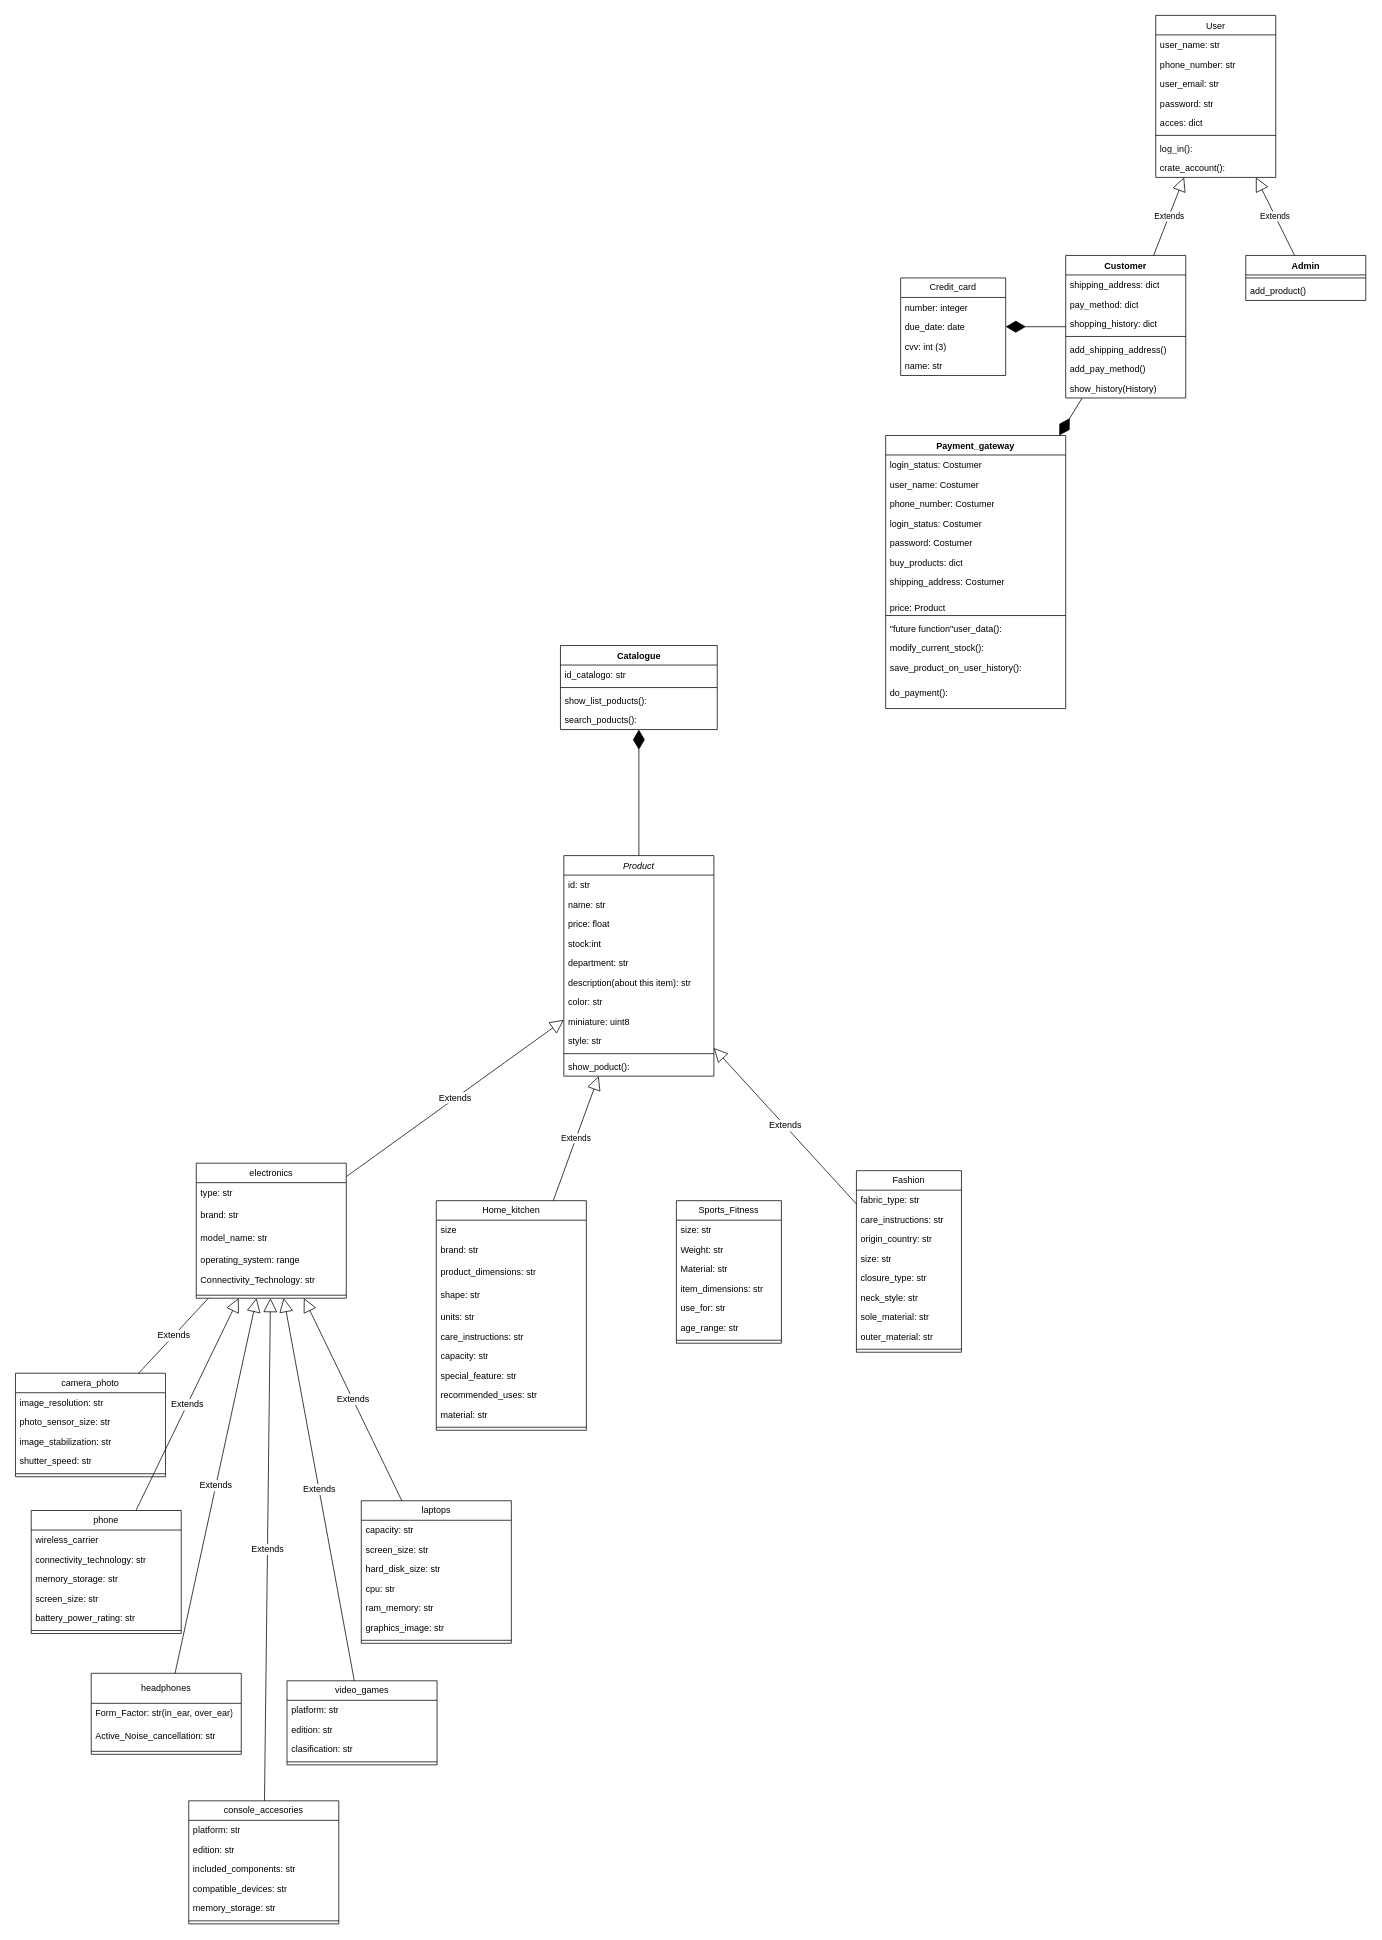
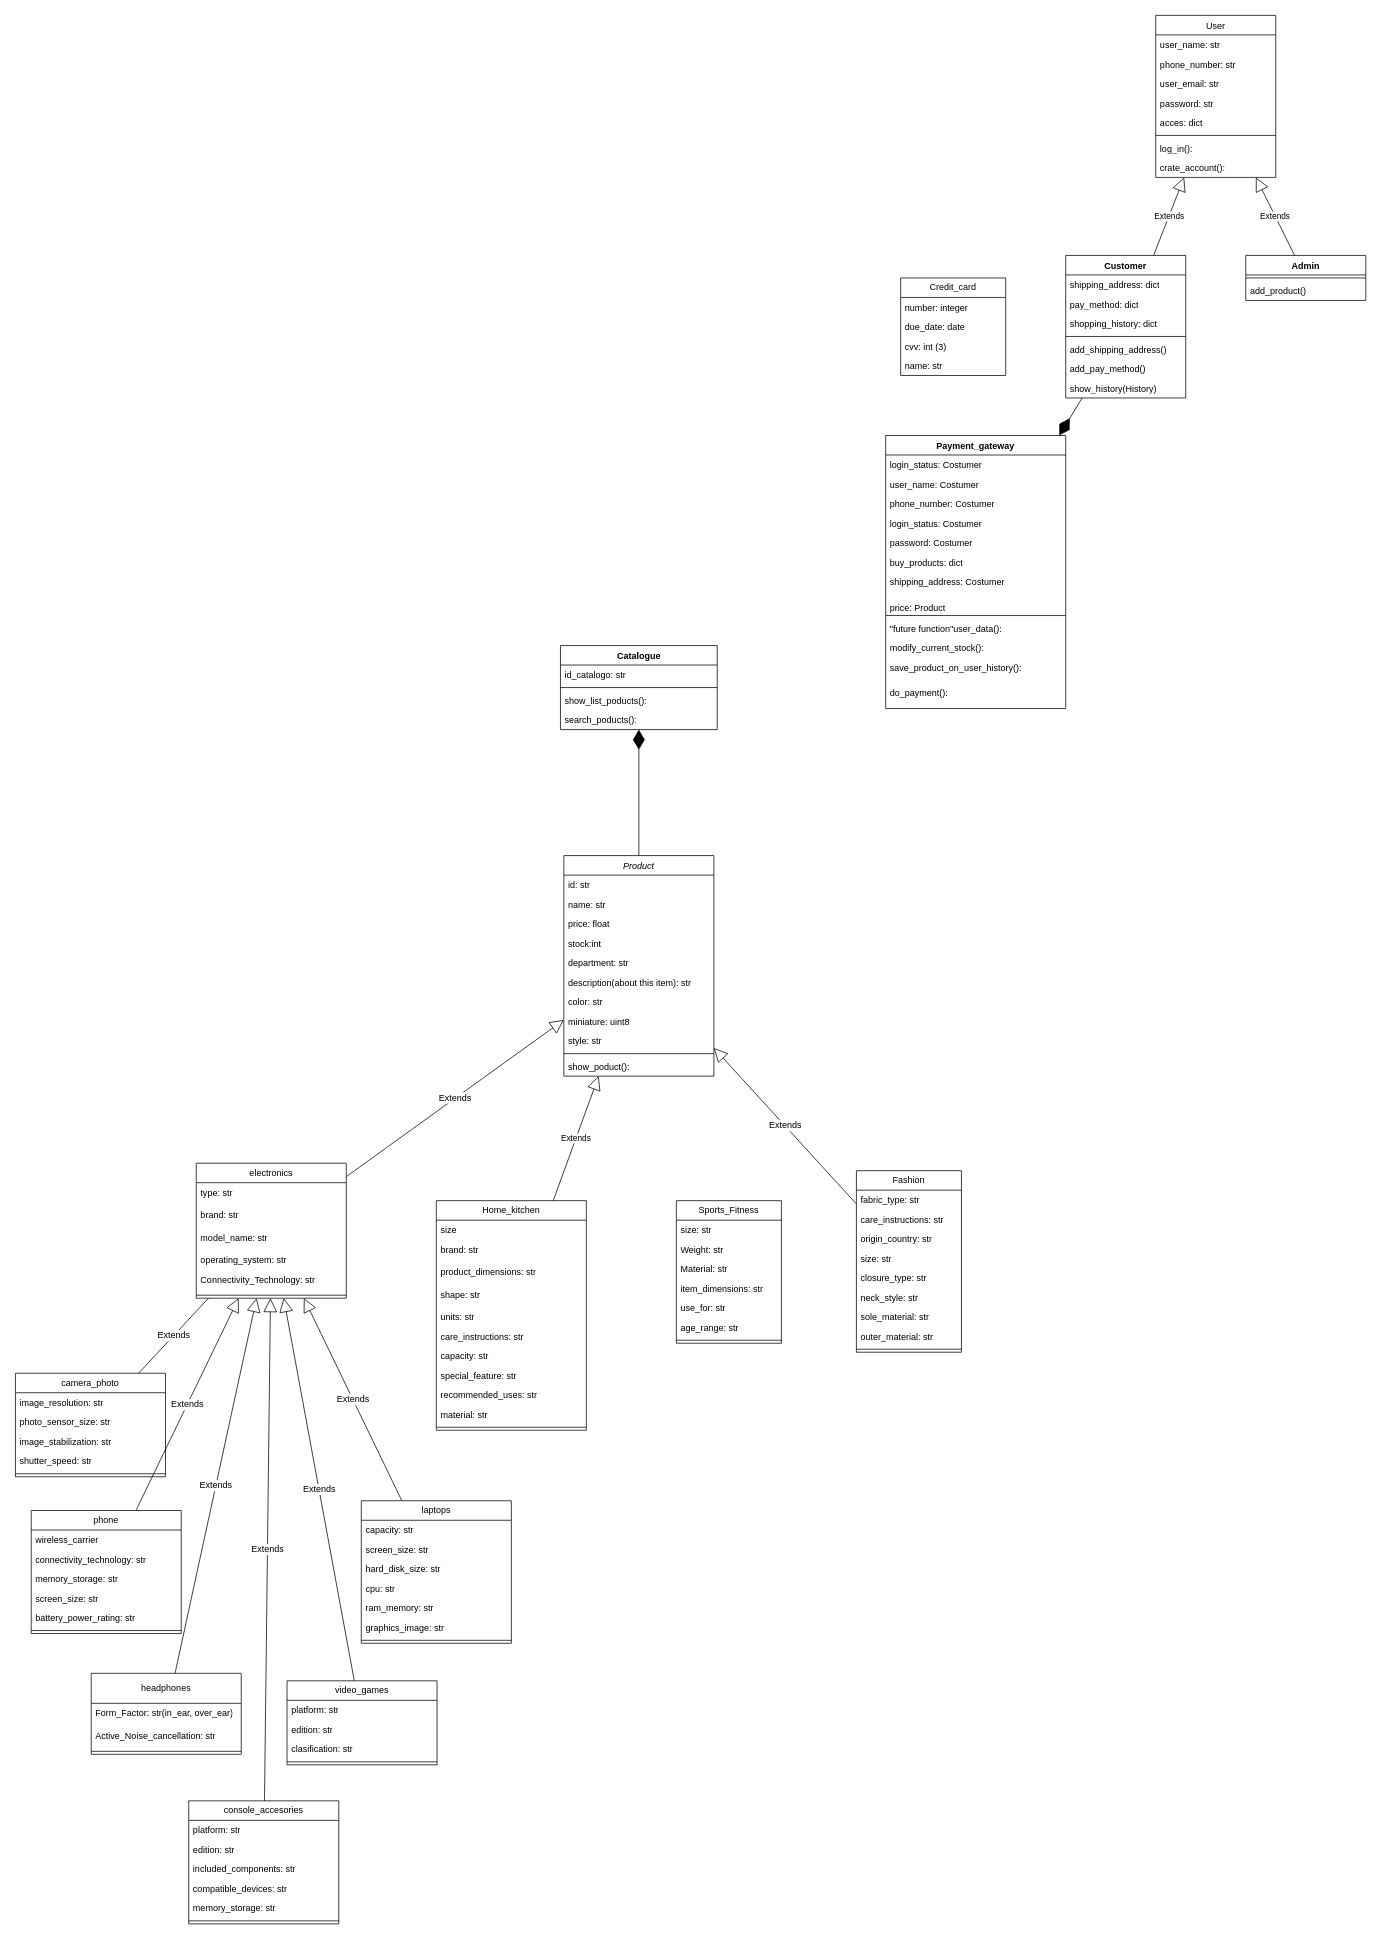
- <mxCell id="138" value="" style="endArrow=diamondThin;endFill=1;endSize=24;html=1;rounded=0;" parent="1" source="128" target="120" edge="1"><mxGeometry width="160" relative="1" as="geometry"><mxPoint x="1260" y="510" as="sourcePoint" /><mxPoint x="1420" y="510" as="targetPoint" /></mxGeometry></mxCell>
- <mxCell id="83" value="operating_system: range" style="text;strokeColor=none;fillColor=none;align=left;verticalAlign=top;spacingLeft=4;spacingRight=4;overflow=hidden;rotatable=0;points=[[0,0.5],[1,0.5]];portConstraint=eastwest;whiteSpace=wrap;html=1;" parent="79" vertex="1"><mxGeometry y="116" width="200" height="26" as="geometry" /></mxCell>
+ <mxCell id="83" value="operating_system: str" style="text;strokeColor=none;fillColor=none;align=left;verticalAlign=top;spacingLeft=4;spacingRight=4;overflow=hidden;rotatable=0;points=[[0,0.5],[1,0.5]];portConstraint=eastwest;whiteSpace=wrap;html=1;" parent="79" vertex="1"><mxGeometry y="116" width="200" height="26" as="geometry" /></mxCell>
